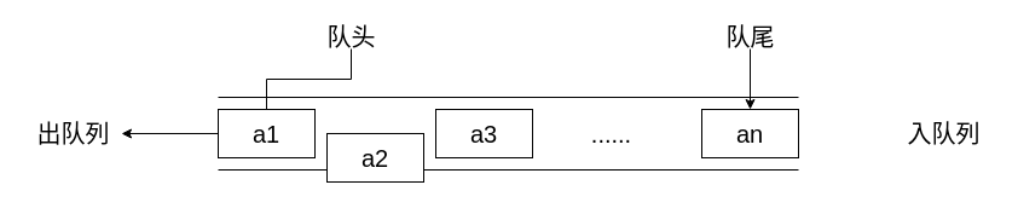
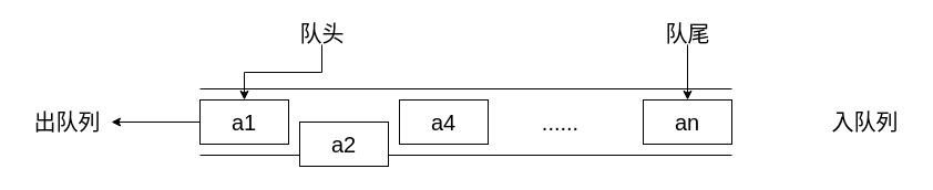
- <mxCell id="12" value="" style="edgeStyle=orthogonalEdgeStyle;rounded=0;orthogonalLoop=1;jettySize=auto;html=1;endArrow=none;" edge="1" parent="1" source="13" target="5"><mxGeometry relative="1" as="geometry" /></mxCell>
+ <mxCell id="12" value="" style="edgeStyle=orthogonalEdgeStyle;rounded=0;orthogonalLoop=1;jettySize=auto;html=1;" edge="1" parent="1" source="13" target="5"><mxGeometry relative="1" as="geometry" /></mxCell>
- <mxCell id="7" value="&lt;font style=&quot;font-size: 20px&quot;&gt;a3&lt;/font&gt;" style="rounded=0;whiteSpace=wrap;html=1;" vertex="1" parent="1"><mxGeometry x="360" y="90" width="80" height="40" as="geometry" /></mxCell>
+ <mxCell id="7" value="&lt;font style=&quot;font-size: 20px&quot;&gt;a4&lt;/font&gt;" style="rounded=0;whiteSpace=wrap;html=1;" vertex="1" parent="1"><mxGeometry x="360" y="90" width="80" height="40" as="geometry" /></mxCell>
